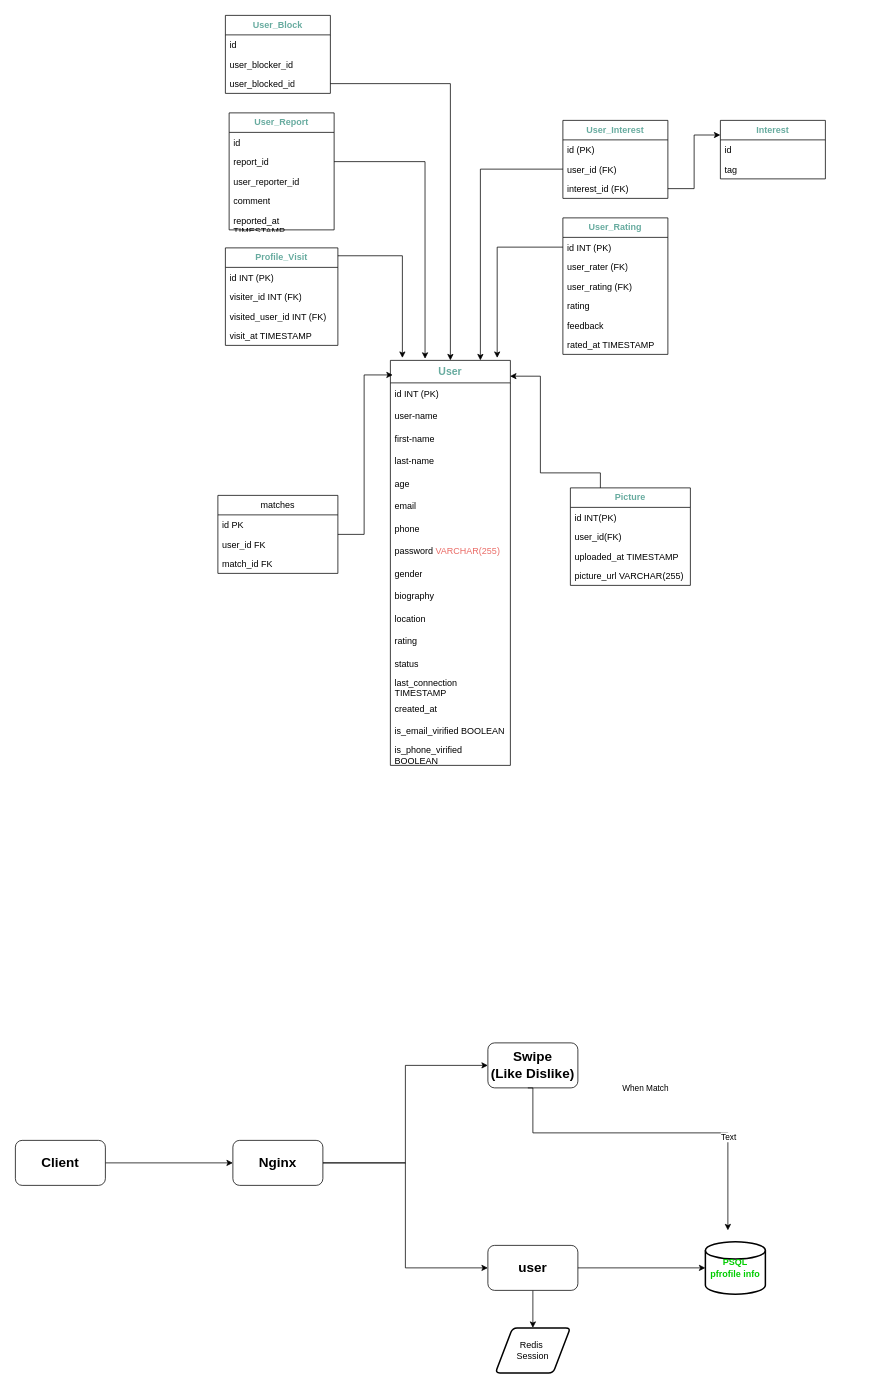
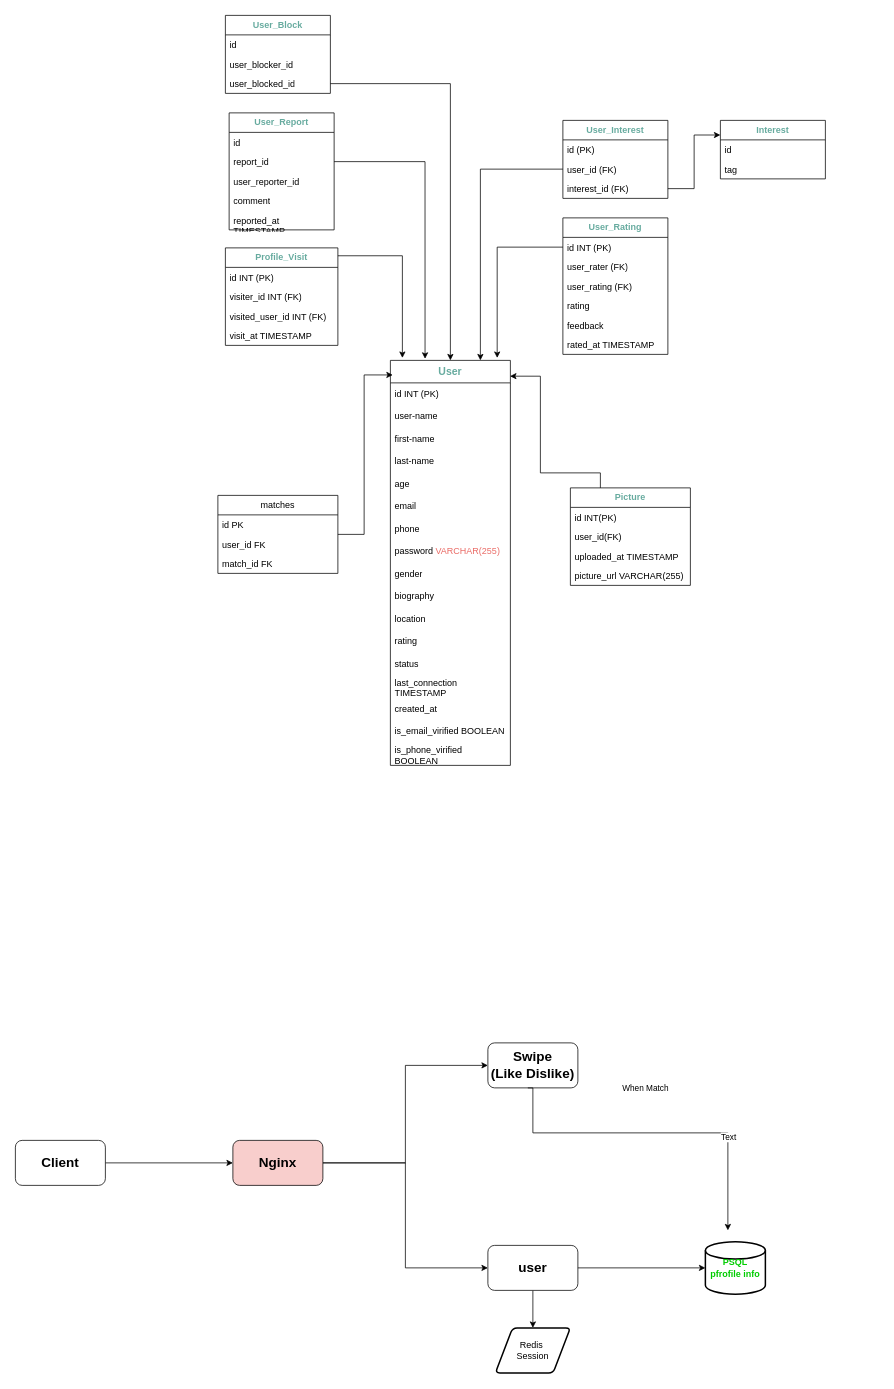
- <mxCell id="64" value="&lt;span style=&quot;font-size: 18px;&quot;&gt;&lt;b&gt;Nginx&lt;/b&gt;&lt;/span&gt;" style="rounded=1;whiteSpace=wrap;html=1;" parent="1" vertex="1"><mxGeometry x="310" y="1520" width="120" height="60" as="geometry" /></mxCell>
+ <mxCell id="64" value="&lt;span style=&quot;font-size: 18px;&quot;&gt;&lt;b&gt;Nginx&lt;/b&gt;&lt;/span&gt;" style="rounded=1;whiteSpace=wrap;html=1;fillColor=#f8cecc;" parent="1" vertex="1"><mxGeometry x="310" y="1520" width="120" height="60" as="geometry" /></mxCell>
